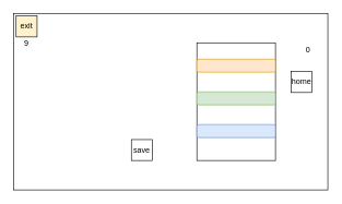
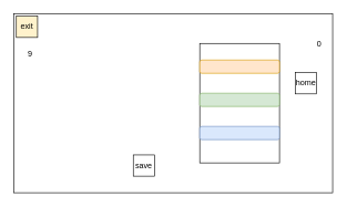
- <mxCell id="4" value="9" style="text;html=1;strokeColor=none;fillColor=none;align=center;verticalAlign=middle;whiteSpace=wrap;rounded=0;" vertex="1" parent="1"><mxGeometry y="56" width="40" height="20" as="geometry" x="20" /></mxCell>
+ <mxCell id="4" value="9" style="text;html=1;strokeColor=none;fillColor=none;align=center;verticalAlign=middle;whiteSpace=wrap;rounded=0;" vertex="1" parent="1"><mxGeometry x="25" y="71" width="40" height="20" as="geometry" /></mxCell>
- <mxCell id="10" value="0" style="text;html=1;strokeColor=none;fillColor=none;align=center;verticalAlign=middle;whiteSpace=wrap;rounded=0;" vertex="1" parent="1"><mxGeometry x="450" y="66" width="40" height="20" as="geometry" /></mxCell>
+ <mxCell id="10" value="0" style="text;html=1;strokeColor=none;fillColor=none;align=center;verticalAlign=middle;whiteSpace=wrap;rounded=0;" vertex="1" parent="1"><mxGeometry x="460" y="56" width="40" height="20" as="geometry" /></mxCell>
- <mxCell id="11" value="save" style="whiteSpace=wrap;html=1;aspect=fixed;" vertex="1" parent="1"><mxGeometry x="200" y="213" width="32" height="32" as="geometry" /></mxCell>
+ <mxCell id="11" value="save" style="whiteSpace=wrap;html=1;aspect=fixed;" vertex="1" parent="1"><mxGeometry x="200" y="233" width="32" height="32" as="geometry" /></mxCell>
